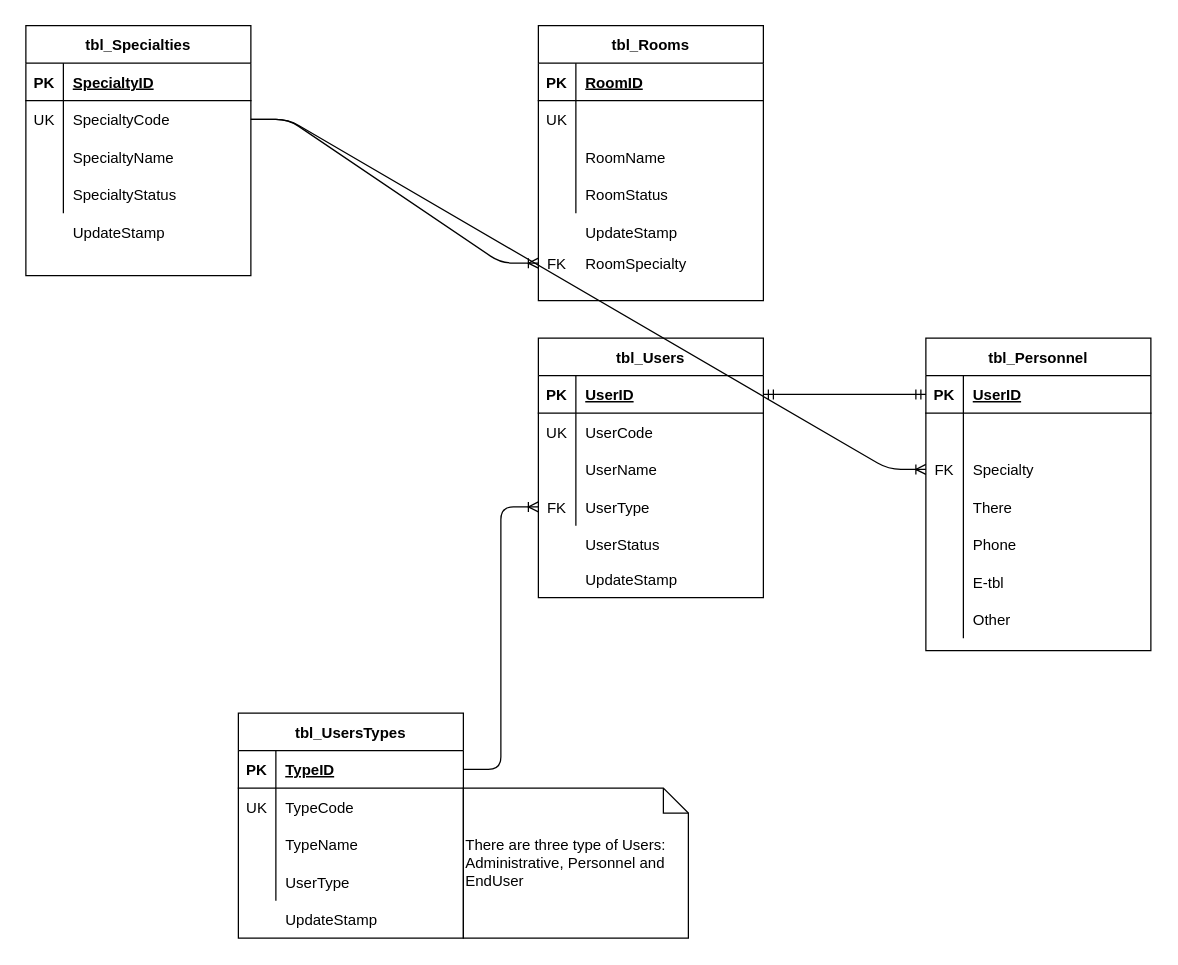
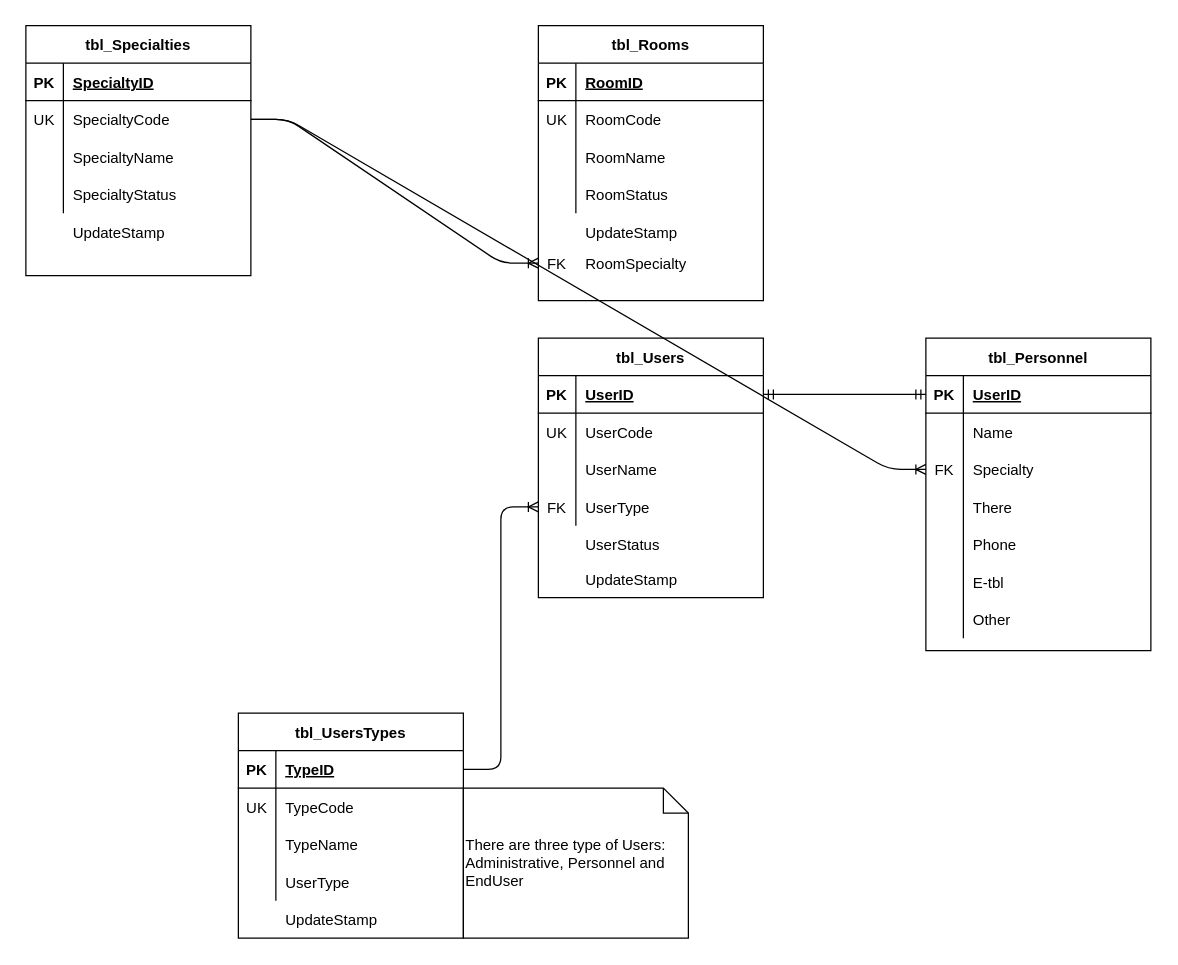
+ <mxCell id="40" value="RoomCode" style="shape=partialRectangle;connectable=0;fillColor=none;top=0;left=0;bottom=0;right=0;align=left;spacingLeft=6;overflow=hidden;" vertex="1" parent="38"><mxGeometry x="30" width="150" height="30" as="geometry" /></mxCell>
+ <mxCell id="74" value="Name" style="shape=partialRectangle;connectable=0;fillColor=none;top=0;left=0;bottom=0;right=0;align=left;spacingLeft=6;overflow=hidden;" vertex="1" parent="72"><mxGeometry x="30" width="150" height="30" as="geometry" /></mxCell>
